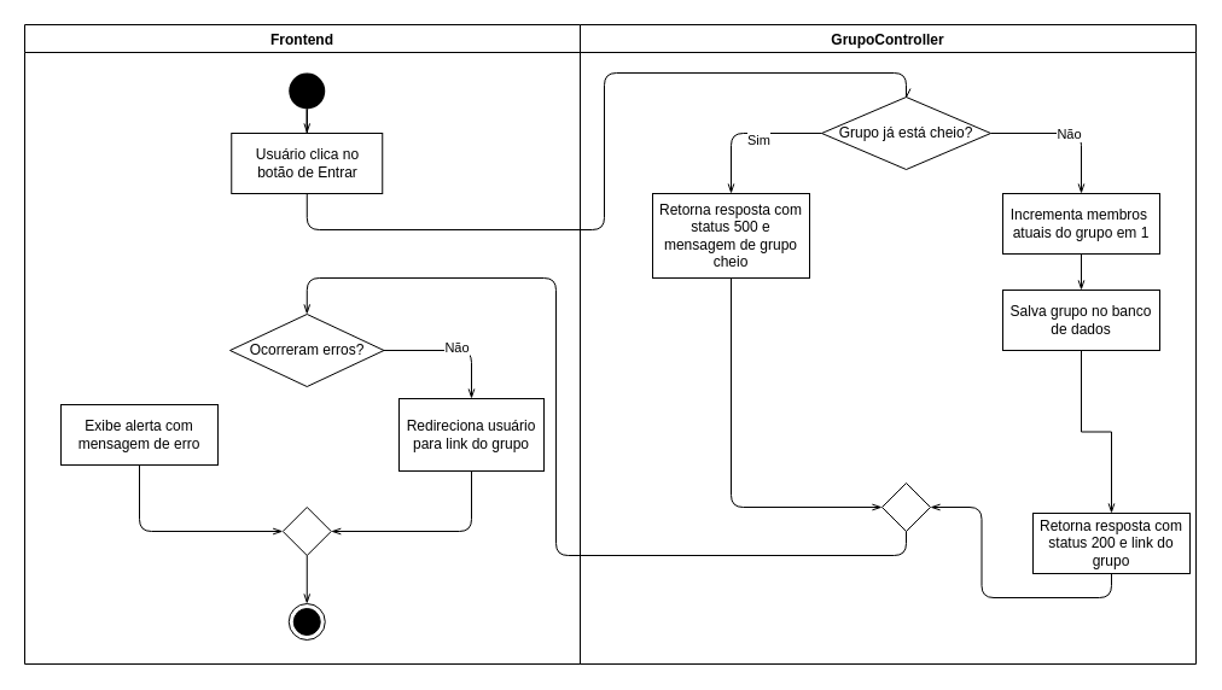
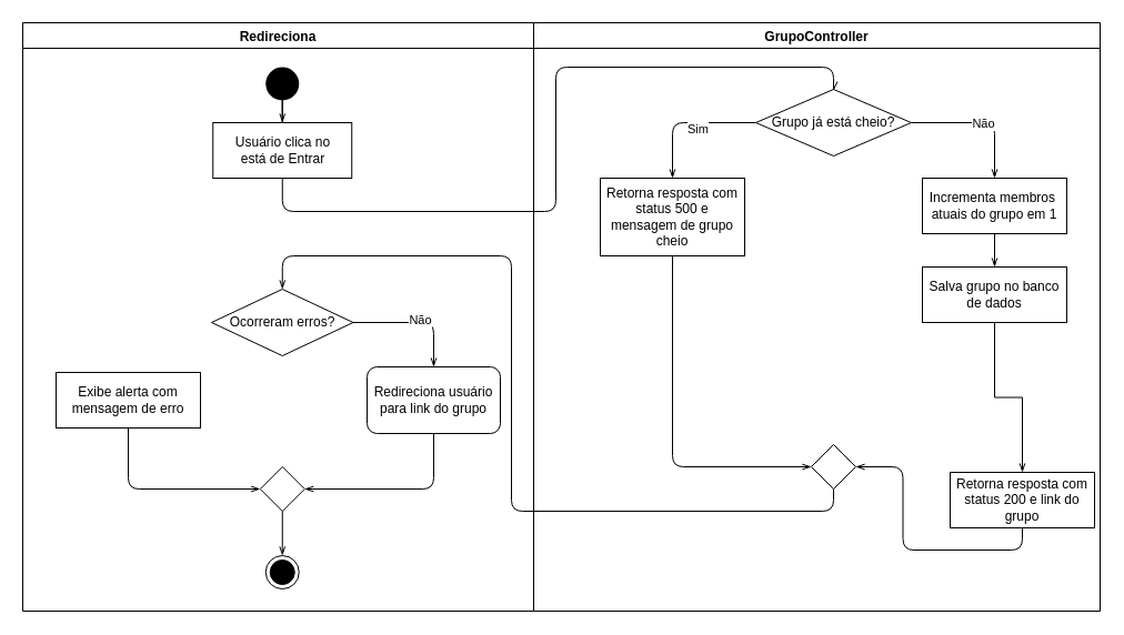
- <mxCell id="2" value="Frontend" style="swimlane;" vertex="1" parent="1"><mxGeometry x="20" y="20" width="460" height="530" as="geometry" /></mxCell>
+ <mxCell id="2" value="Redireciona" style="swimlane;" vertex="1" parent="1"><mxGeometry x="20" y="20" width="460" height="530" as="geometry" /></mxCell>
- <mxCell id="3" value="Usuário clica no&lt;br&gt;botão de Entrar" style="html=1;" vertex="1" parent="2"><mxGeometry x="171.25" y="90" width="125" height="50" as="geometry" /></mxCell>
+ <mxCell id="3" value="Usuário clica no&lt;br&gt;está de Entrar" style="html=1;" vertex="1" parent="2"><mxGeometry x="171.25" y="90" width="125" height="50" as="geometry" /></mxCell>
- <mxCell id="7" value="Redireciona usuário para link do grupo" style="rounded=0;whiteSpace=wrap;html=1;" vertex="1" parent="2"><mxGeometry x="310" y="310" width="120" height="60" as="geometry" /></mxCell>
+ <mxCell id="7" value="Redireciona usuário para link do grupo" style="whiteSpace=wrap;html=1;rounded=1;" vertex="1" parent="2"><mxGeometry x="310" y="310" width="120" height="60" as="geometry" /></mxCell>
